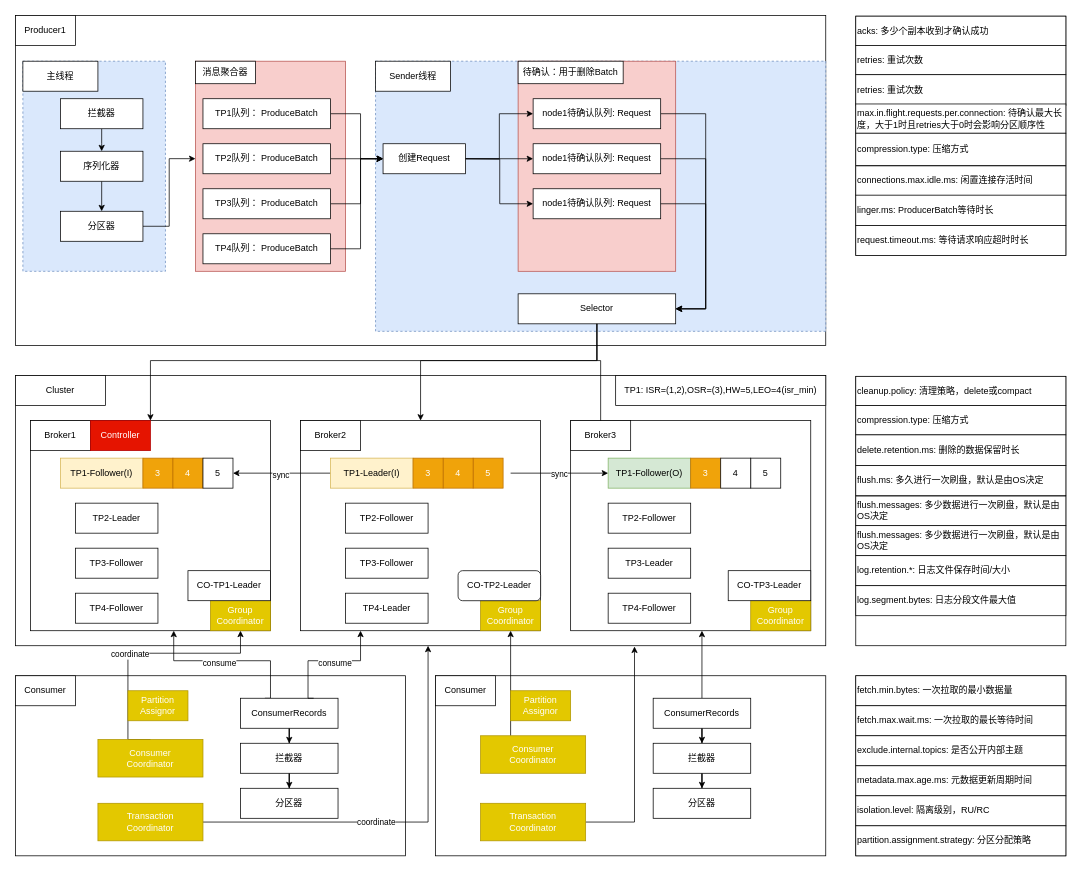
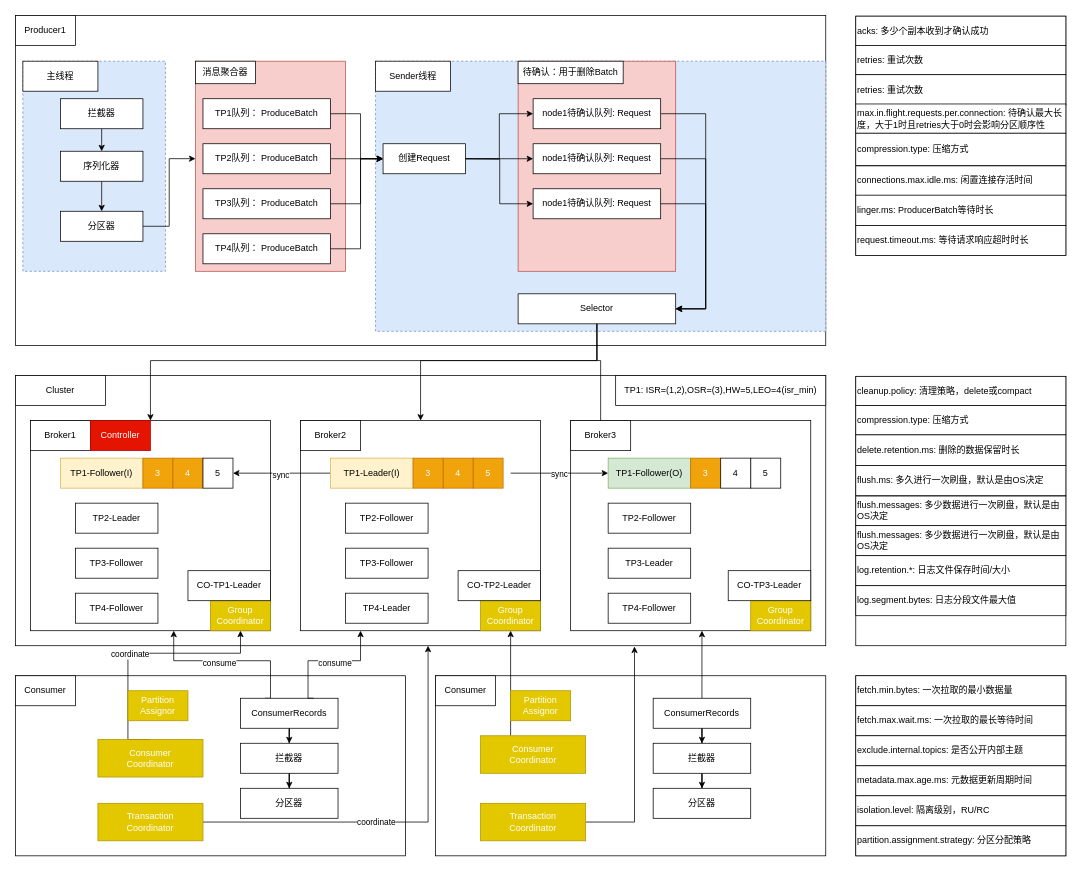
- <mxCell id="84" value="CO-TP2-Leader" style="whiteSpace=wrap;html=1;rounded=1;" vertex="1" parent="1"><mxGeometry x="610" y="760" width="110" height="40" as="geometry" /></mxCell>
+ <mxCell id="84" value="CO-TP2-Leader" style="rounded=0;whiteSpace=wrap;html=1;" vertex="1" parent="1"><mxGeometry x="610" y="760" width="110" height="40" as="geometry" /></mxCell>
